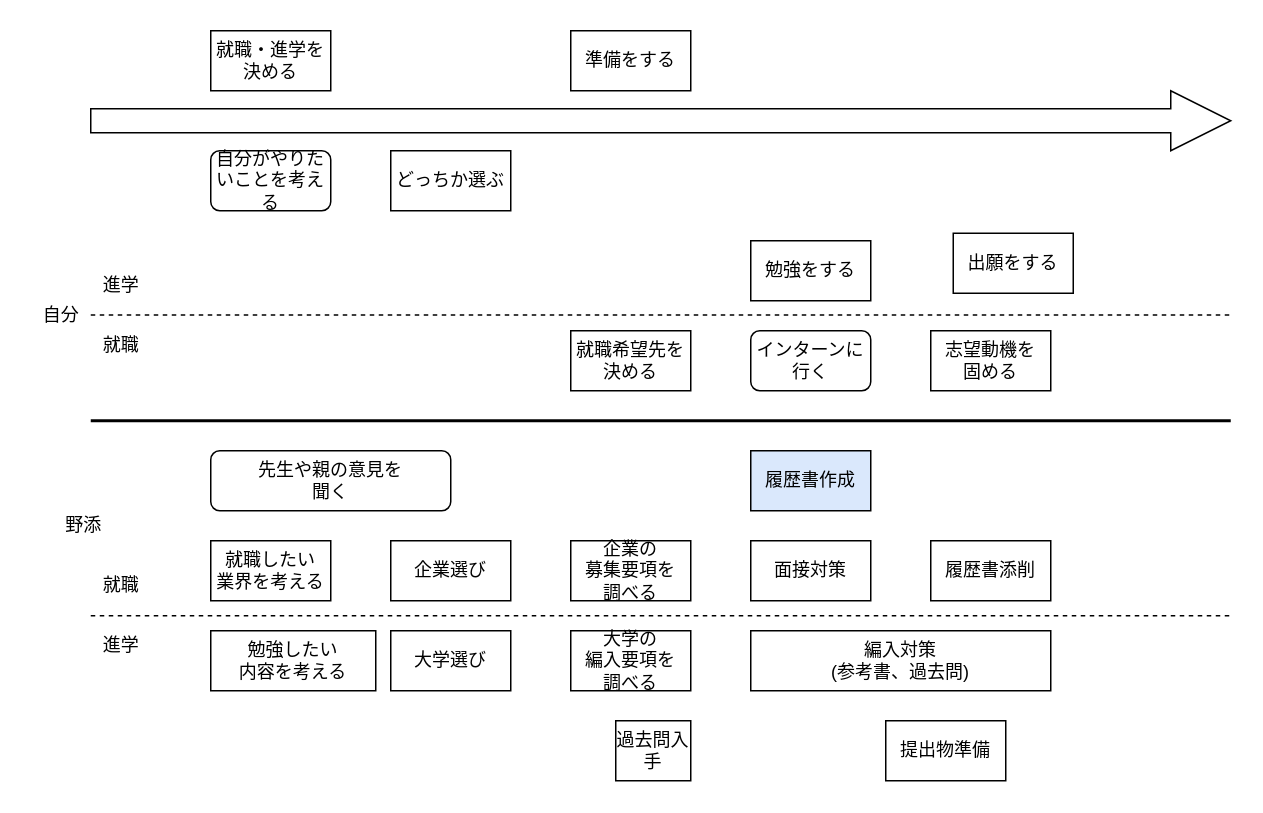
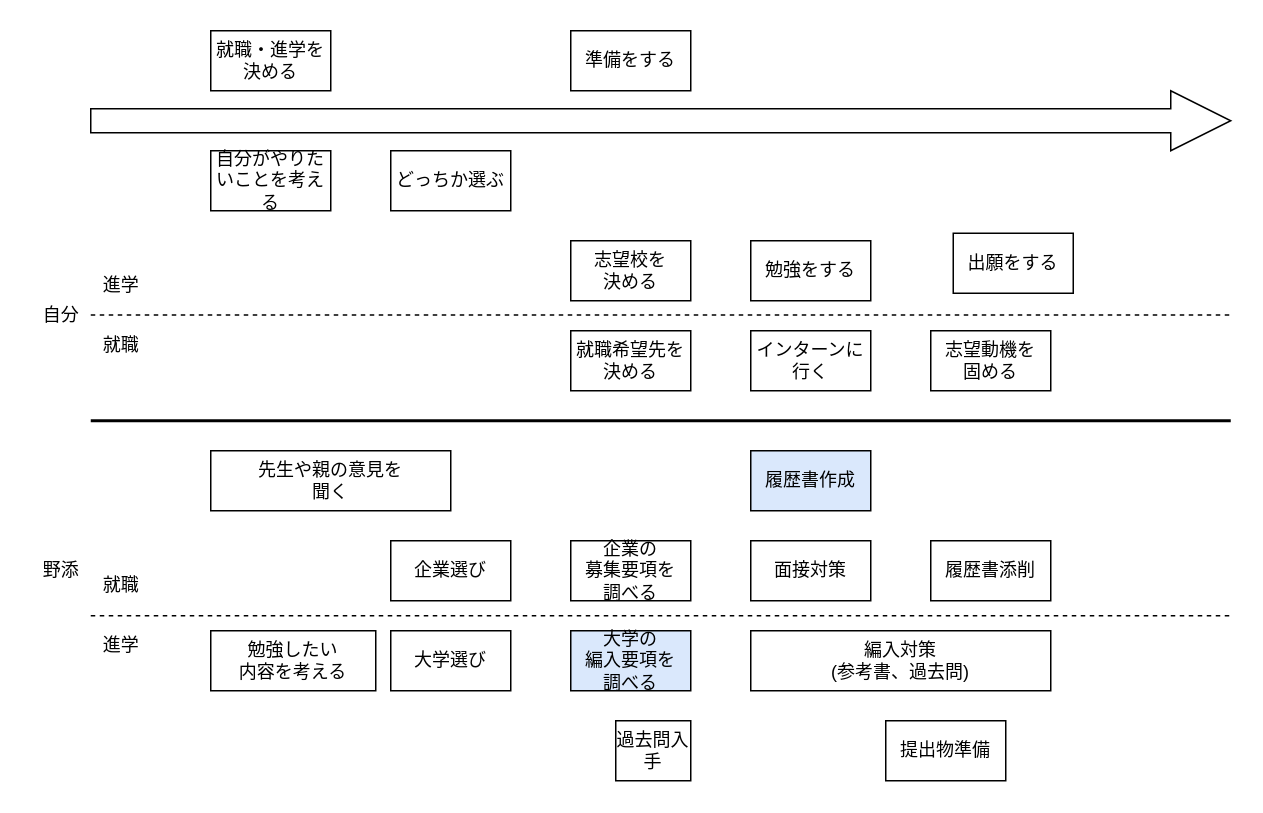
- <mxCell id="4" value="自分がやりたいことを考える" style="whiteSpace=wrap;html=1;rounded=1;" parent="1" vertex="1"><mxGeometry x="140" y="100" width="80" height="40" as="geometry" /></mxCell>
+ <mxCell id="4" value="自分がやりたいことを考える" style="rounded=0;whiteSpace=wrap;html=1;" parent="1" vertex="1"><mxGeometry x="140" y="100" width="80" height="40" as="geometry" /></mxCell>
+ <mxCell id="7" value="志望校を&lt;br&gt;決める" style="rounded=0;whiteSpace=wrap;html=1;" parent="1" vertex="1"><mxGeometry x="380" y="160" width="80" height="40" as="geometry" /></mxCell>
- <mxCell id="10" value="インターンに行く" style="whiteSpace=wrap;html=1;rounded=1;" parent="1" vertex="1"><mxGeometry x="500" y="220" width="80" height="40" as="geometry" /></mxCell>
+ <mxCell id="10" value="インターンに行く" style="rounded=0;whiteSpace=wrap;html=1;" parent="1" vertex="1"><mxGeometry x="500" y="220" width="80" height="40" as="geometry" /></mxCell>
- <mxCell id="15" value="先生や親の意見を&lt;br&gt;聞く" style="whiteSpace=wrap;html=1;rounded=1;" vertex="1" parent="1"><mxGeometry x="140" y="300" width="160" height="40" as="geometry" /></mxCell>
+ <mxCell id="15" value="先生や親の意見を&lt;br&gt;聞く" style="rounded=0;whiteSpace=wrap;html=1;" vertex="1" parent="1"><mxGeometry x="140" y="300" width="160" height="40" as="geometry" /></mxCell>
- <mxCell id="14" value="野添" style="text;html=1;align=center;verticalAlign=middle;resizable=0;points=[];autosize=1;" vertex="1" parent="1"><mxGeometry x="35" y="340" width="40" height="20" as="geometry" /></mxCell>
+ <mxCell id="14" value="野添" style="text;html=1;align=center;verticalAlign=middle;resizable=0;points=[];autosize=1;" vertex="1" parent="1"><mxGeometry y="370" width="40" height="20" as="geometry" x="20" /></mxCell>
- <mxCell id="16" value="就職したい&lt;br&gt;業界を考える" style="rounded=0;whiteSpace=wrap;html=1;" vertex="1" parent="1"><mxGeometry x="140" y="360" width="80" height="40" as="geometry" /></mxCell>
- <mxCell id="22" value="大学の&lt;br&gt;編入要項を&lt;br&gt;調べる" style="rounded=0;whiteSpace=wrap;html=1;" vertex="1" parent="1"><mxGeometry x="380" y="420" width="80" height="40" as="geometry" /></mxCell>
+ <mxCell id="22" value="大学の&lt;br&gt;編入要項を&lt;br&gt;調べる" style="rounded=0;whiteSpace=wrap;html=1;fillColor=#dae8fc;" vertex="1" parent="1"><mxGeometry x="380" y="420" width="80" height="40" as="geometry" /></mxCell>
